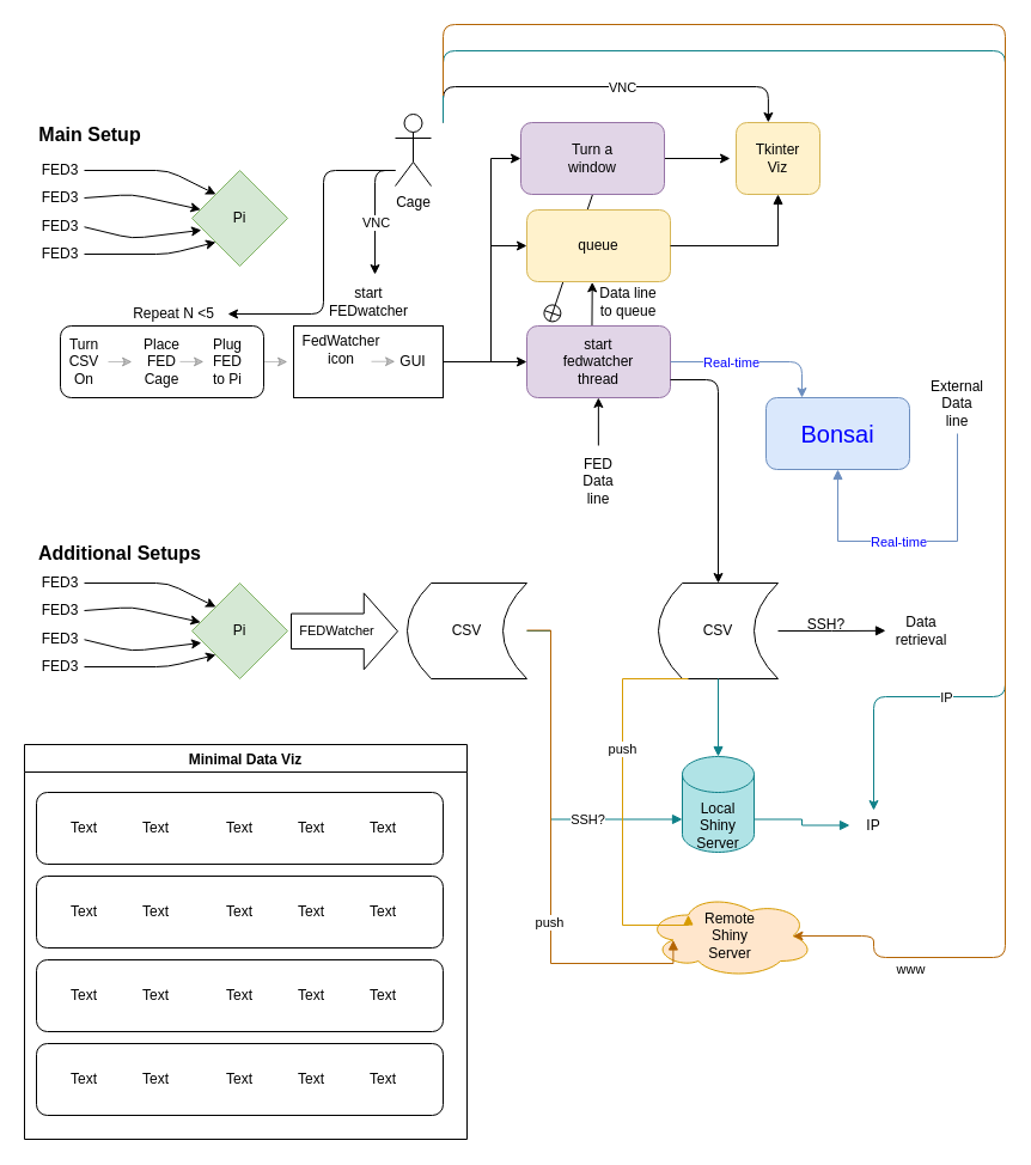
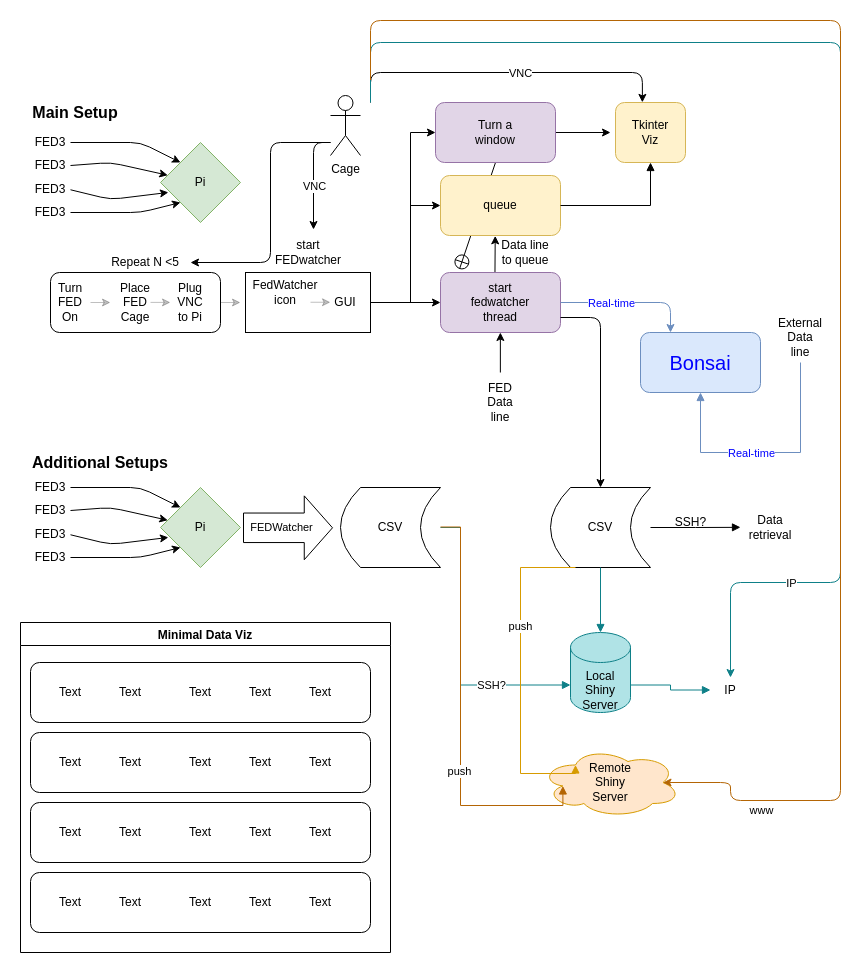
- <mxCell id="5" value="Turn CSV On" style="text;html=1;strokeColor=none;fillColor=none;align=center;verticalAlign=middle;whiteSpace=wrap;rounded=0;" parent="1" vertex="1"><mxGeometry x="50" y="292" width="40" height="20" as="geometry" /></mxCell>
+ <mxCell id="5" value="Turn FED On" style="text;html=1;strokeColor=none;fillColor=none;align=center;verticalAlign=middle;whiteSpace=wrap;rounded=0;" parent="1" vertex="1"><mxGeometry x="50" y="292" width="40" height="20" as="geometry" /></mxCell>
- <mxCell id="7" value="&lt;div&gt;Plug FED&lt;/div&gt;&lt;div&gt;to Pi&lt;br&gt;&lt;/div&gt;" style="text;html=1;strokeColor=none;fillColor=none;align=center;verticalAlign=middle;whiteSpace=wrap;rounded=0;" parent="1" vertex="1"><mxGeometry x="165" y="292" width="50" height="20" as="geometry" /></mxCell>
+ <mxCell id="7" value="&lt;div&gt;Plug VNC&lt;/div&gt;&lt;div&gt;to Pi&lt;br&gt;&lt;/div&gt;" style="text;html=1;strokeColor=none;fillColor=none;align=center;verticalAlign=middle;whiteSpace=wrap;rounded=0;" parent="1" vertex="1"><mxGeometry x="165" y="292" width="50" height="20" as="geometry" /></mxCell>
